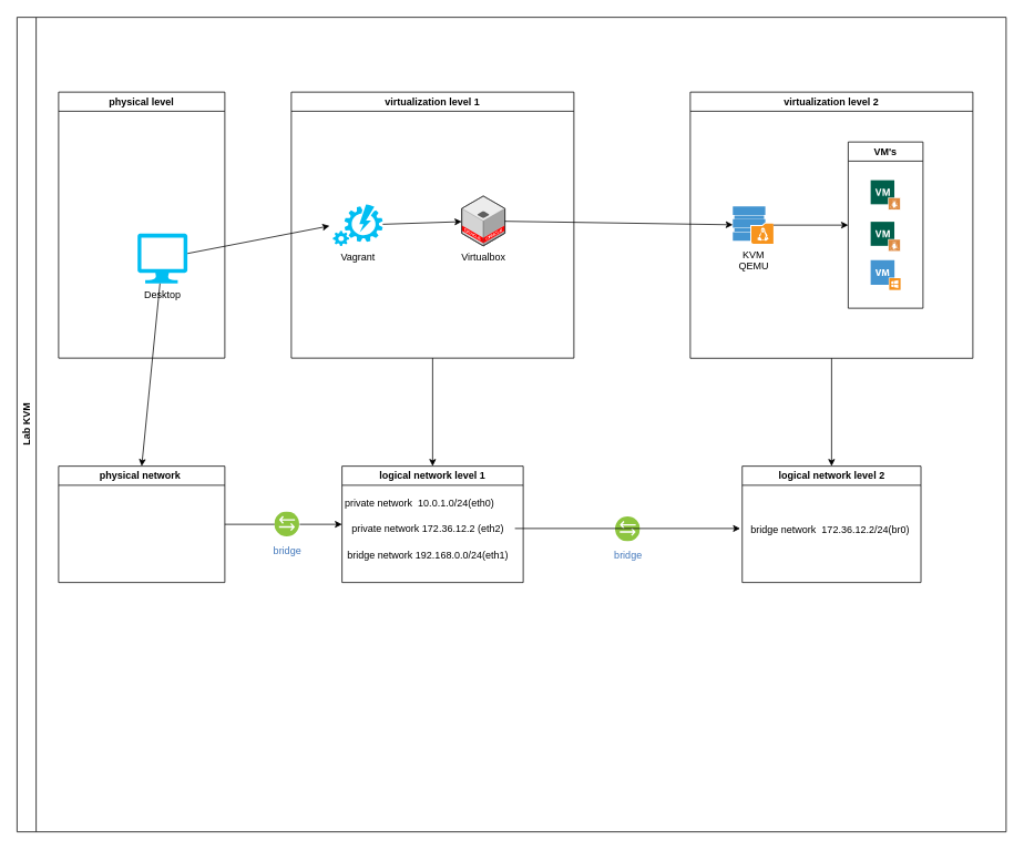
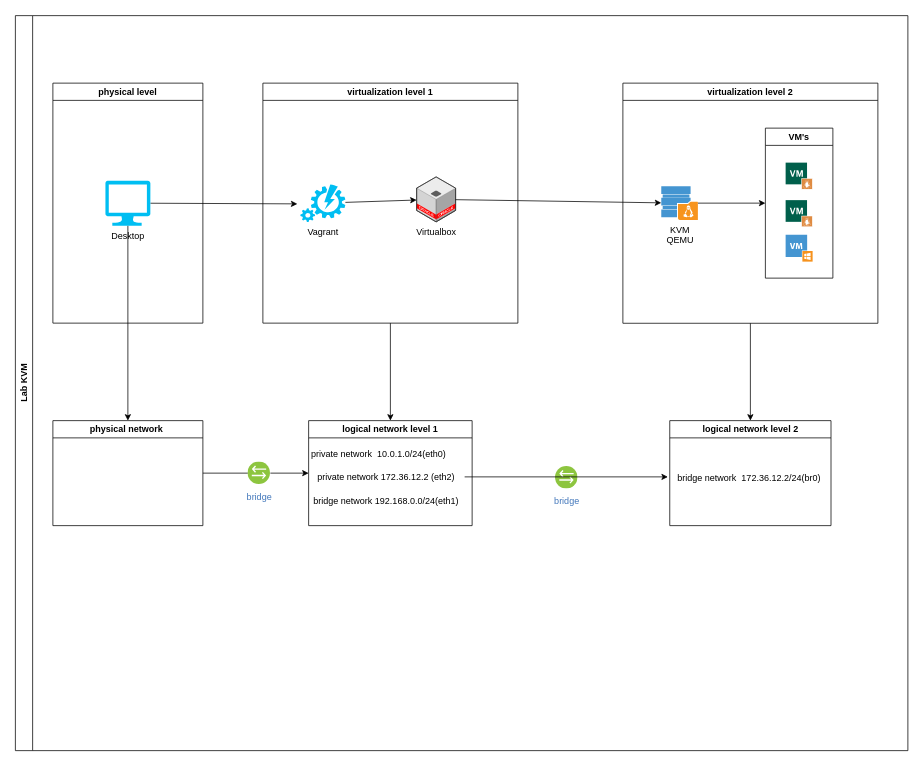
- <mxCell id="21" value="Desktop" style="verticalLabelPosition=bottom;html=1;verticalAlign=top;align=center;strokeColor=none;fillColor=#00BEF2;shape=mxgraph.azure.computer;pointerEvents=1;" parent="20" vertex="1"><mxGeometry x="95" y="170" width="60" height="60" as="geometry" /></mxCell>
+ <mxCell id="21" value="Desktop" style="verticalLabelPosition=bottom;html=1;verticalAlign=top;align=center;strokeColor=none;fillColor=#00BEF2;shape=mxgraph.azure.computer;pointerEvents=1;" parent="20" vertex="1"><mxGeometry x="70" y="130" width="60" height="60" as="geometry" /></mxCell>
